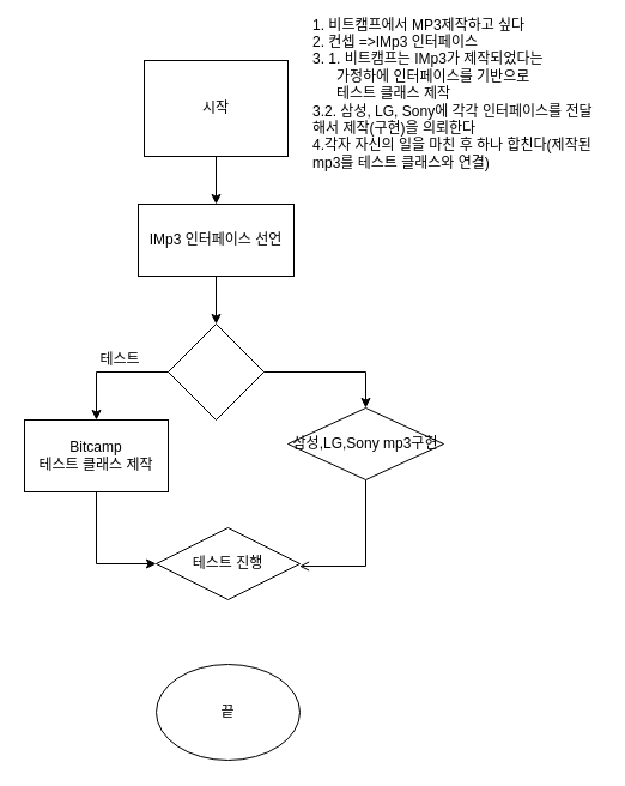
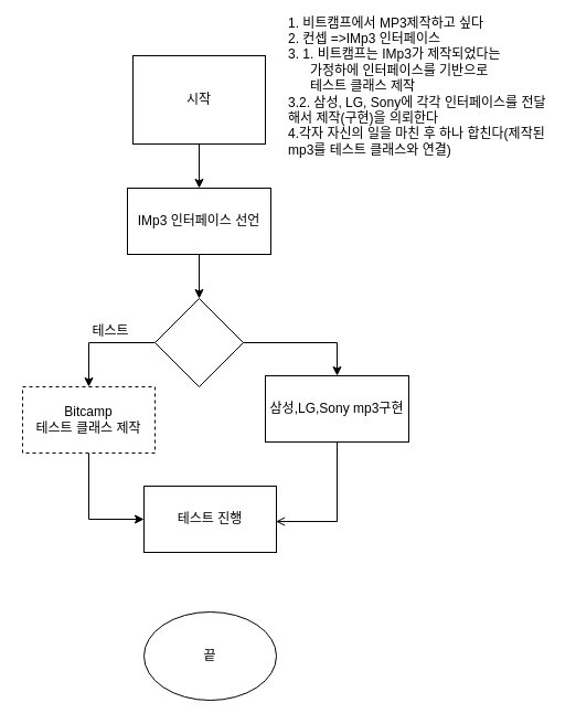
- <mxCell id="14" value="삼성,LG,Sony mp3구현" style="rhombus;whiteSpace=wrap;html=1;" parent="1" vertex="1"><mxGeometry x="240" y="340" width="130" height="60" as="geometry" /></mxCell>
+ <mxCell id="14" value="삼성,LG,Sony mp3구현" style="rounded=0;whiteSpace=wrap;html=1;" parent="1" vertex="1"><mxGeometry x="240" y="340" width="130" height="60" as="geometry" /></mxCell>
- <mxCell id="12" value="Bitcamp&lt;br&gt;테스트 클래스 제작" style="rounded=0;whiteSpace=wrap;html=1;" parent="1" vertex="1"><mxGeometry x="20" y="350" width="120" height="60" as="geometry" /></mxCell>
+ <mxCell id="12" value="Bitcamp&lt;br&gt;테스트 클래스 제작" style="rounded=0;whiteSpace=wrap;html=1;dashed=1;" parent="1" vertex="1"><mxGeometry x="20" y="350" width="120" height="60" as="geometry" /></mxCell>
- <mxCell id="15" value="테스트 진행" style="rhombus;whiteSpace=wrap;html=1;" parent="1" vertex="1"><mxGeometry x="130" y="440" width="120" height="60" as="geometry" /></mxCell>
+ <mxCell id="15" value="테스트 진행" style="rounded=0;whiteSpace=wrap;html=1;" parent="1" vertex="1"><mxGeometry x="130" y="440" width="120" height="60" as="geometry" /></mxCell>
